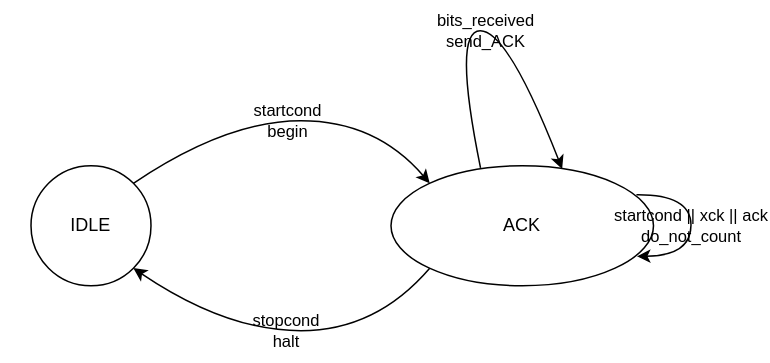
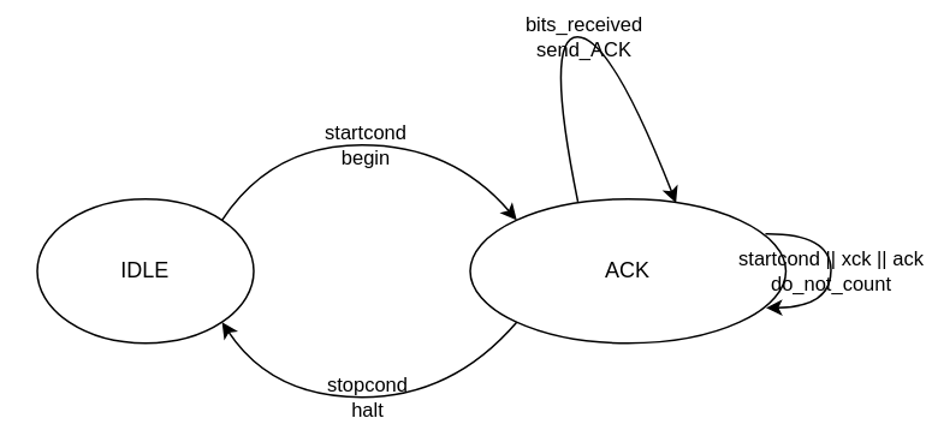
- <mxCell id="2" value="IDLE" style="ellipse;whiteSpace=wrap;html=1;" parent="1" vertex="1"><mxGeometry x="20" y="110" width="80" height="80" as="geometry" /></mxCell>
+ <mxCell id="2" value="IDLE" style="ellipse;whiteSpace=wrap;html=1;" parent="1" vertex="1"><mxGeometry x="20" y="110" width="120" height="80" as="geometry" /></mxCell>
